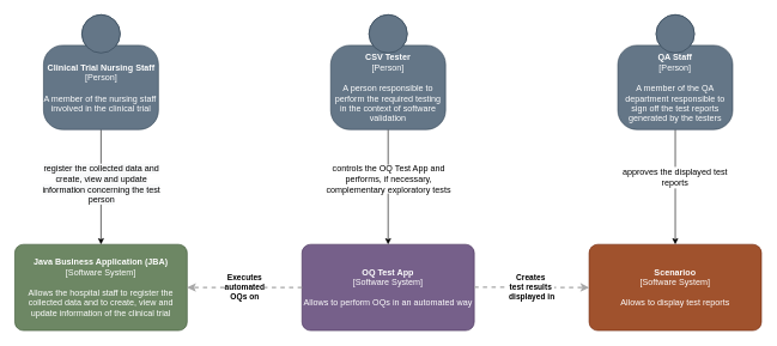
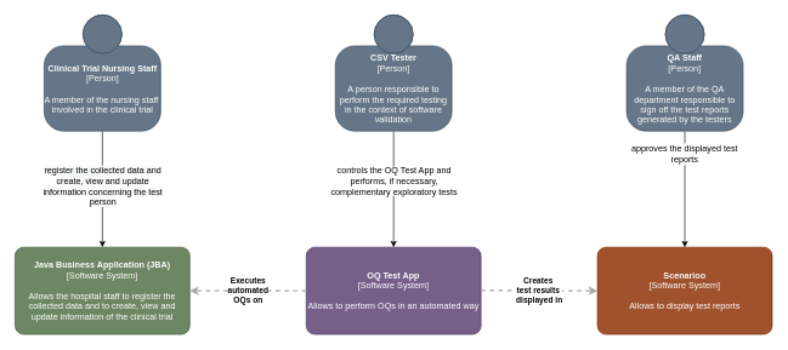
- <mxCell id="15" value="approves the displayed test reports" style="text;html=1;strokeColor=none;fillColor=#ffffff;align=center;verticalAlign=middle;whiteSpace=wrap;rounded=0;" parent="1" vertex="1"><mxGeometry x="855" y="232" width="170" height="30" as="geometry" /></mxCell>
+ <mxCell id="15" value="approves the displayed test reports" style="text;html=1;strokeColor=none;fillColor=#ffffff;align=center;verticalAlign=middle;whiteSpace=wrap;rounded=0;" parent="1" vertex="1"><mxGeometry x="855" y="197" width="170" height="30" as="geometry" /></mxCell>
